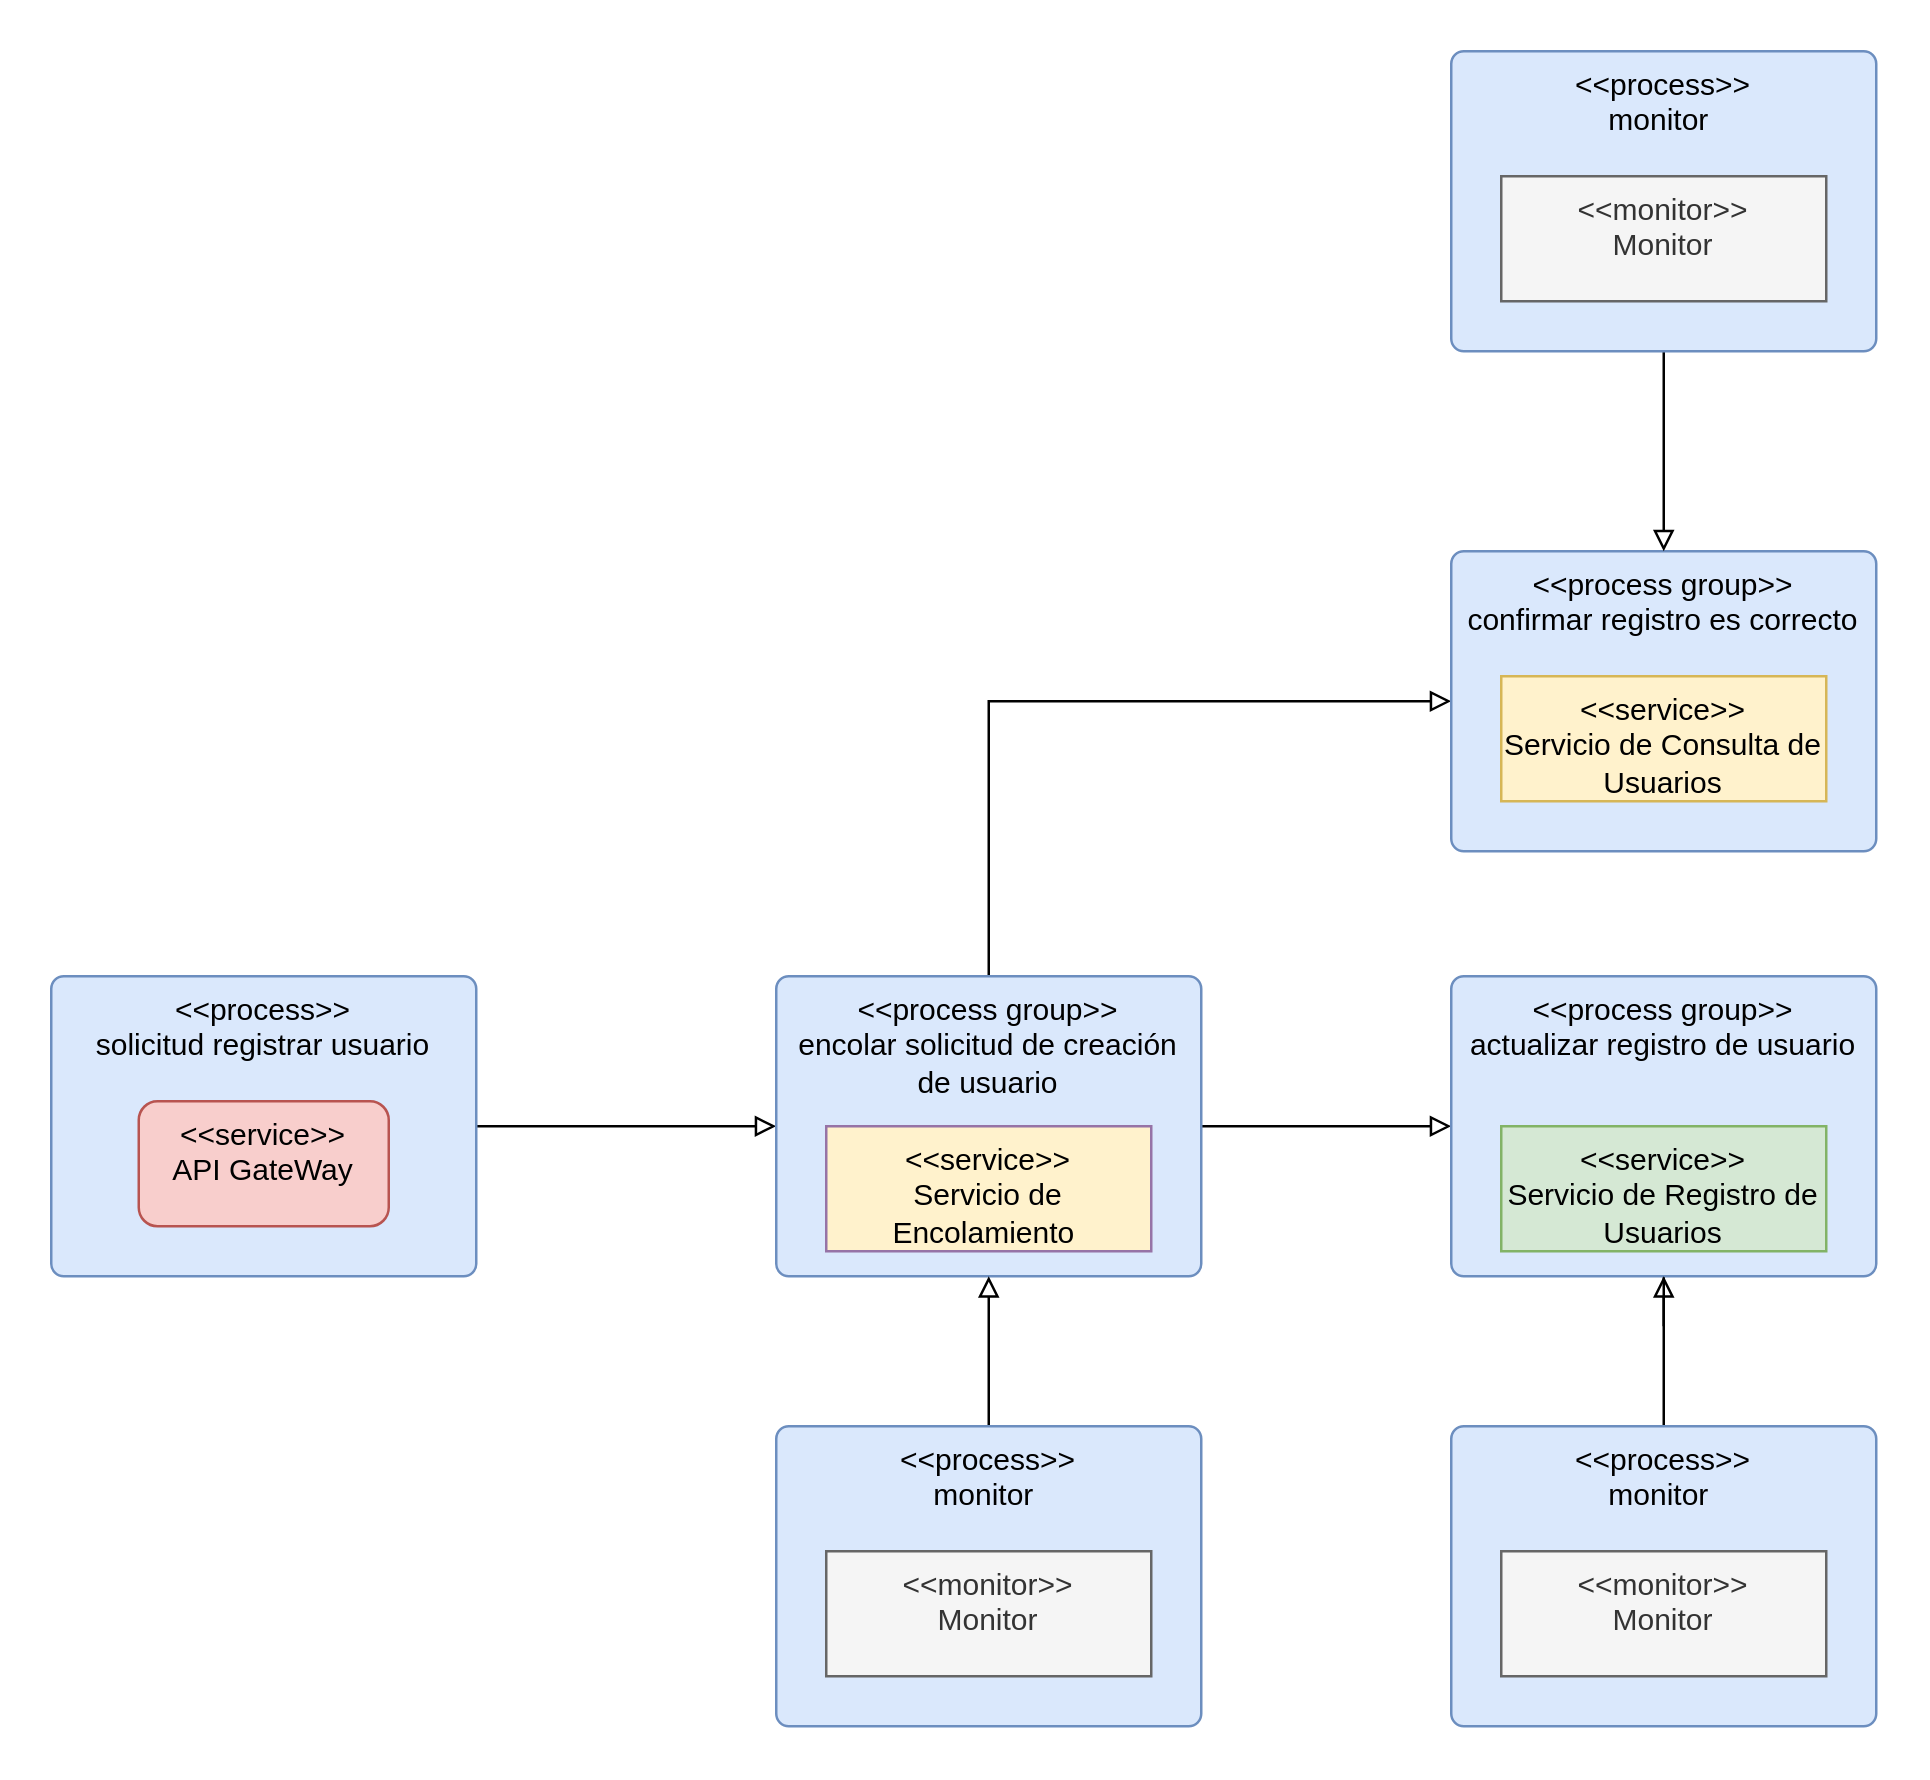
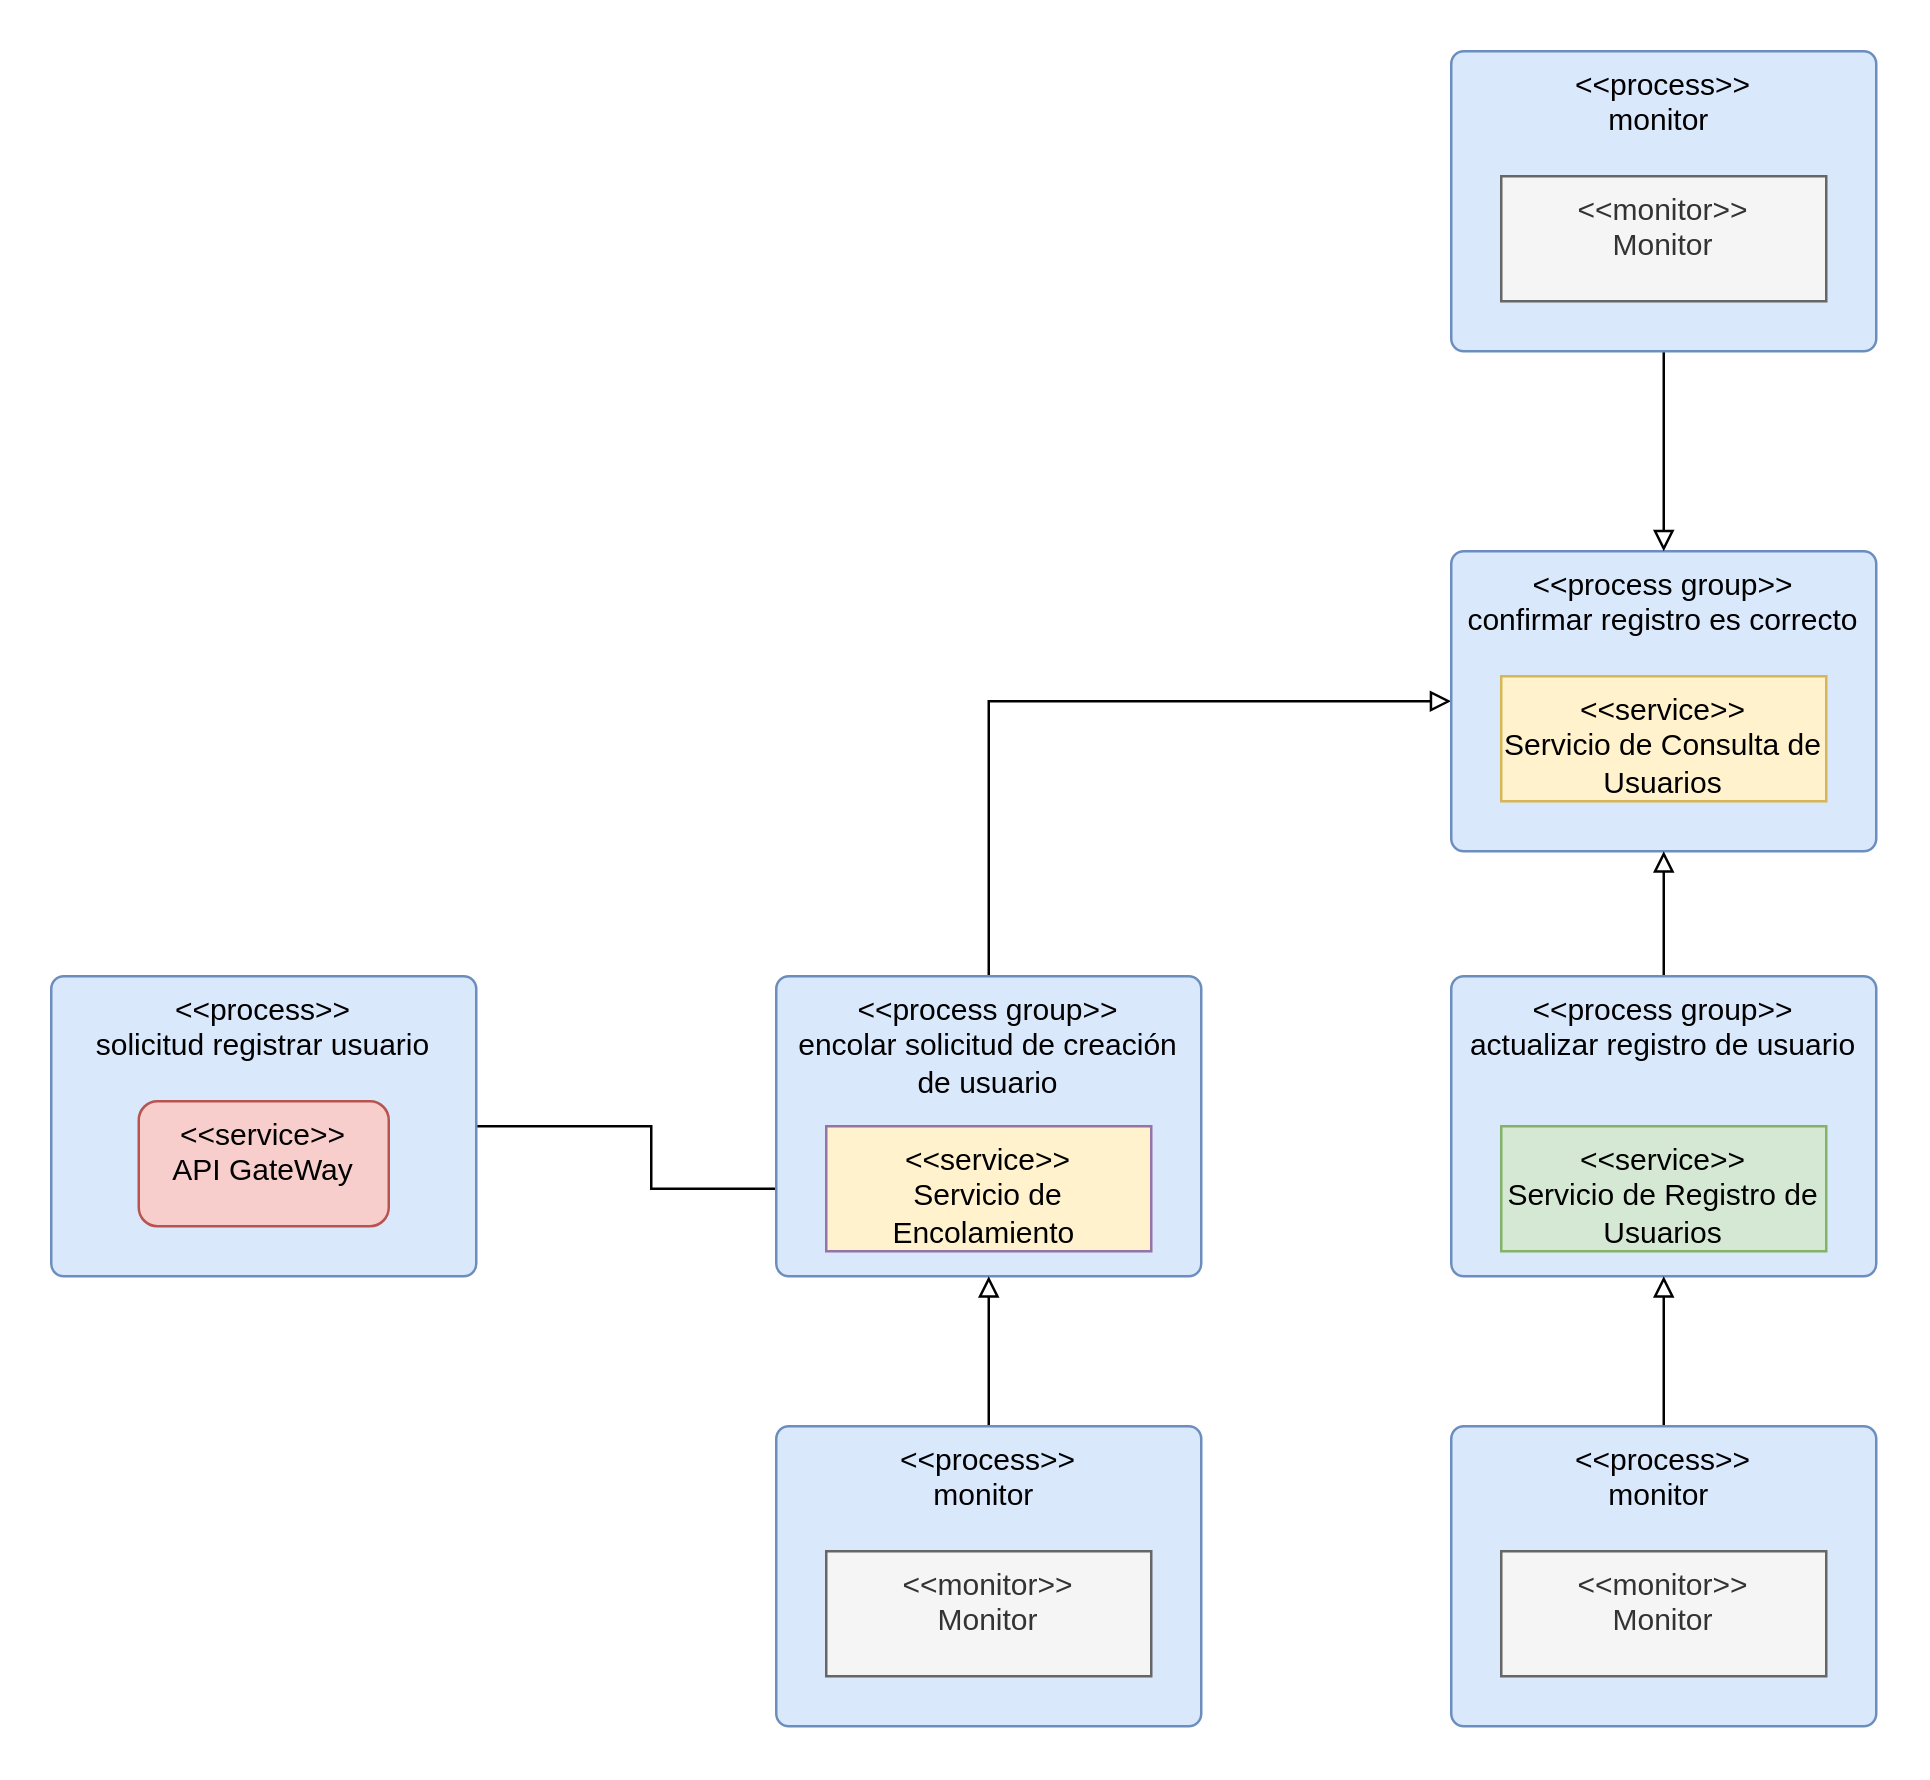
- <mxCell id="2" style="edgeStyle=orthogonalEdgeStyle;rounded=0;orthogonalLoop=1;jettySize=auto;html=1;endArrow=block;endFill=0;" parent="1" source="3" target="9" edge="1"><mxGeometry relative="1" as="geometry" /></mxCell>
+ <mxCell id="2" style="edgeStyle=orthogonalEdgeStyle;rounded=0;orthogonalLoop=1;jettySize=auto;html=1;endArrow=block;endFill=0;" parent="1" source="3" target="10" edge="1"><mxGeometry relative="1" as="geometry" /></mxCell>
- <mxCell id="8" style="edgeStyle=orthogonalEdgeStyle;rounded=0;orthogonalLoop=1;jettySize=auto;html=1;endArrow=block;endFill=0;" parent="1" source="9" target="12" edge="1"><mxGeometry relative="1" as="geometry" /></mxCell>
- <mxCell id="11" style="edgeStyle=orthogonalEdgeStyle;rounded=0;orthogonalLoop=1;jettySize=auto;html=1;endArrow=block;endFill=0;" edge="1" parent="1" source="12" target="13"><mxGeometry relative="1" as="geometry" /></mxCell>
+ <mxCell id="11" style="edgeStyle=orthogonalEdgeStyle;rounded=0;orthogonalLoop=1;jettySize=auto;html=1;endArrow=block;endFill=0;" edge="1" parent="1" source="12" target="6"><mxGeometry relative="1" as="geometry" /></mxCell>
